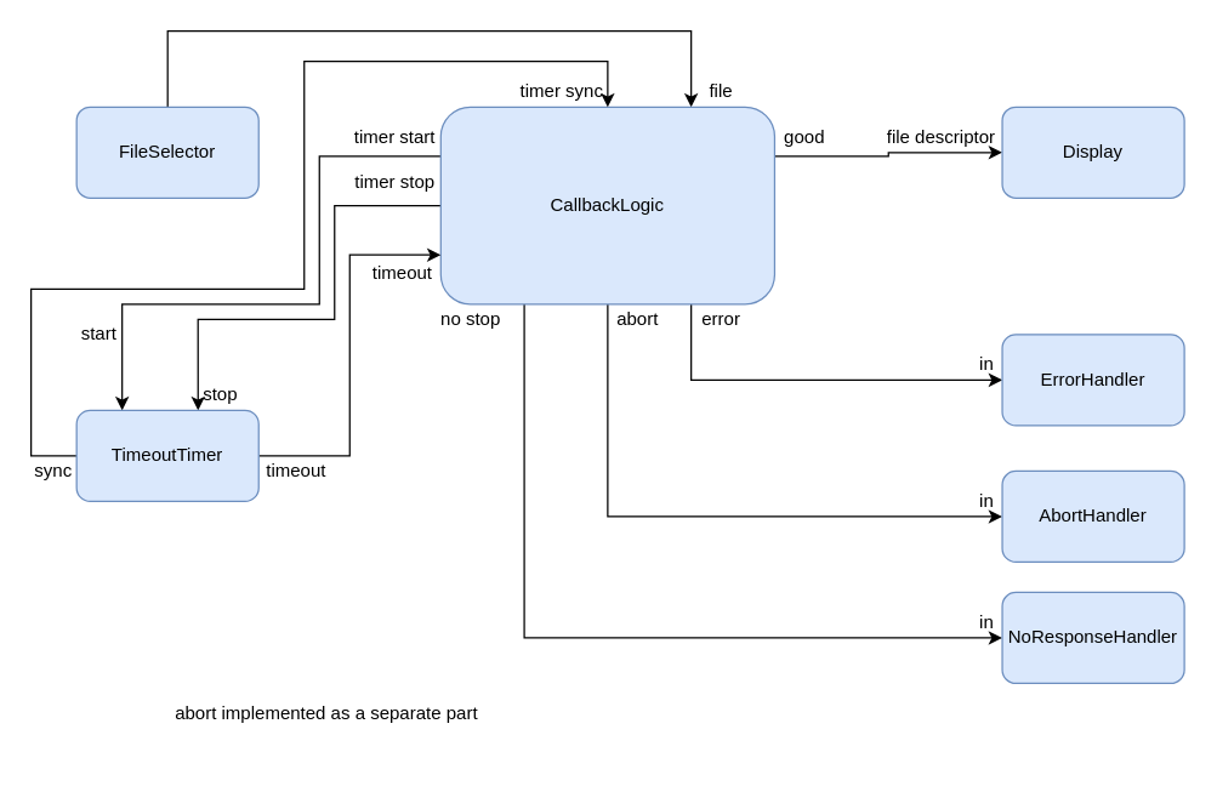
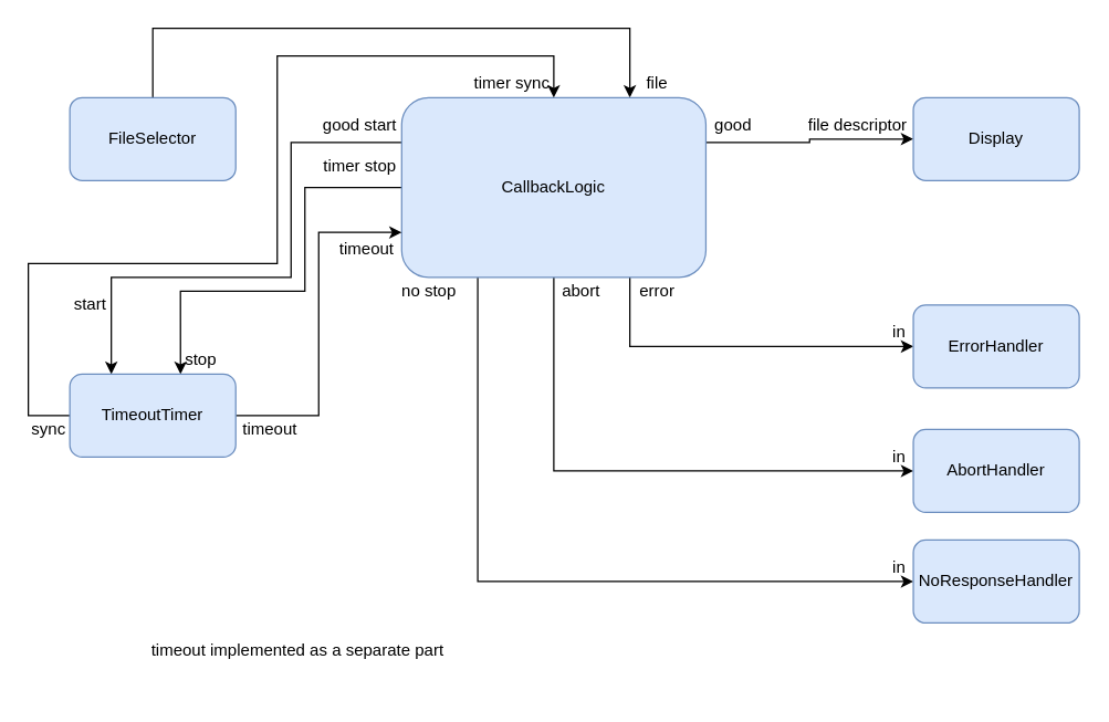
- <mxCell id="32" value="timer start" style="text;html=1;strokeColor=none;fillColor=none;align=center;verticalAlign=middle;whiteSpace=wrap;rounded=0;" parent="1" vertex="1"><mxGeometry x="230" y="80" width="60" height="20" as="geometry" /></mxCell>
+ <mxCell id="32" value="good start" style="text;html=1;strokeColor=none;fillColor=none;align=center;verticalAlign=middle;whiteSpace=wrap;rounded=0;" parent="1" vertex="1"><mxGeometry x="230" y="80" width="60" height="20" as="geometry" /></mxCell>
- <mxCell id="15" value="abort implemented as a separate part" style="text;html=1;strokeColor=none;fillColor=none;align=center;verticalAlign=middle;whiteSpace=wrap;rounded=0;" parent="1" vertex="1"><mxGeometry x="50" y="440" width="330" height="60" as="geometry" /></mxCell>
+ <mxCell id="15" value="timeout implemented as a separate part" style="text;html=1;strokeColor=none;fillColor=none;align=center;verticalAlign=middle;whiteSpace=wrap;rounded=0;" parent="1" vertex="1"><mxGeometry x="50" y="440" width="330" height="60" as="geometry" /></mxCell>
